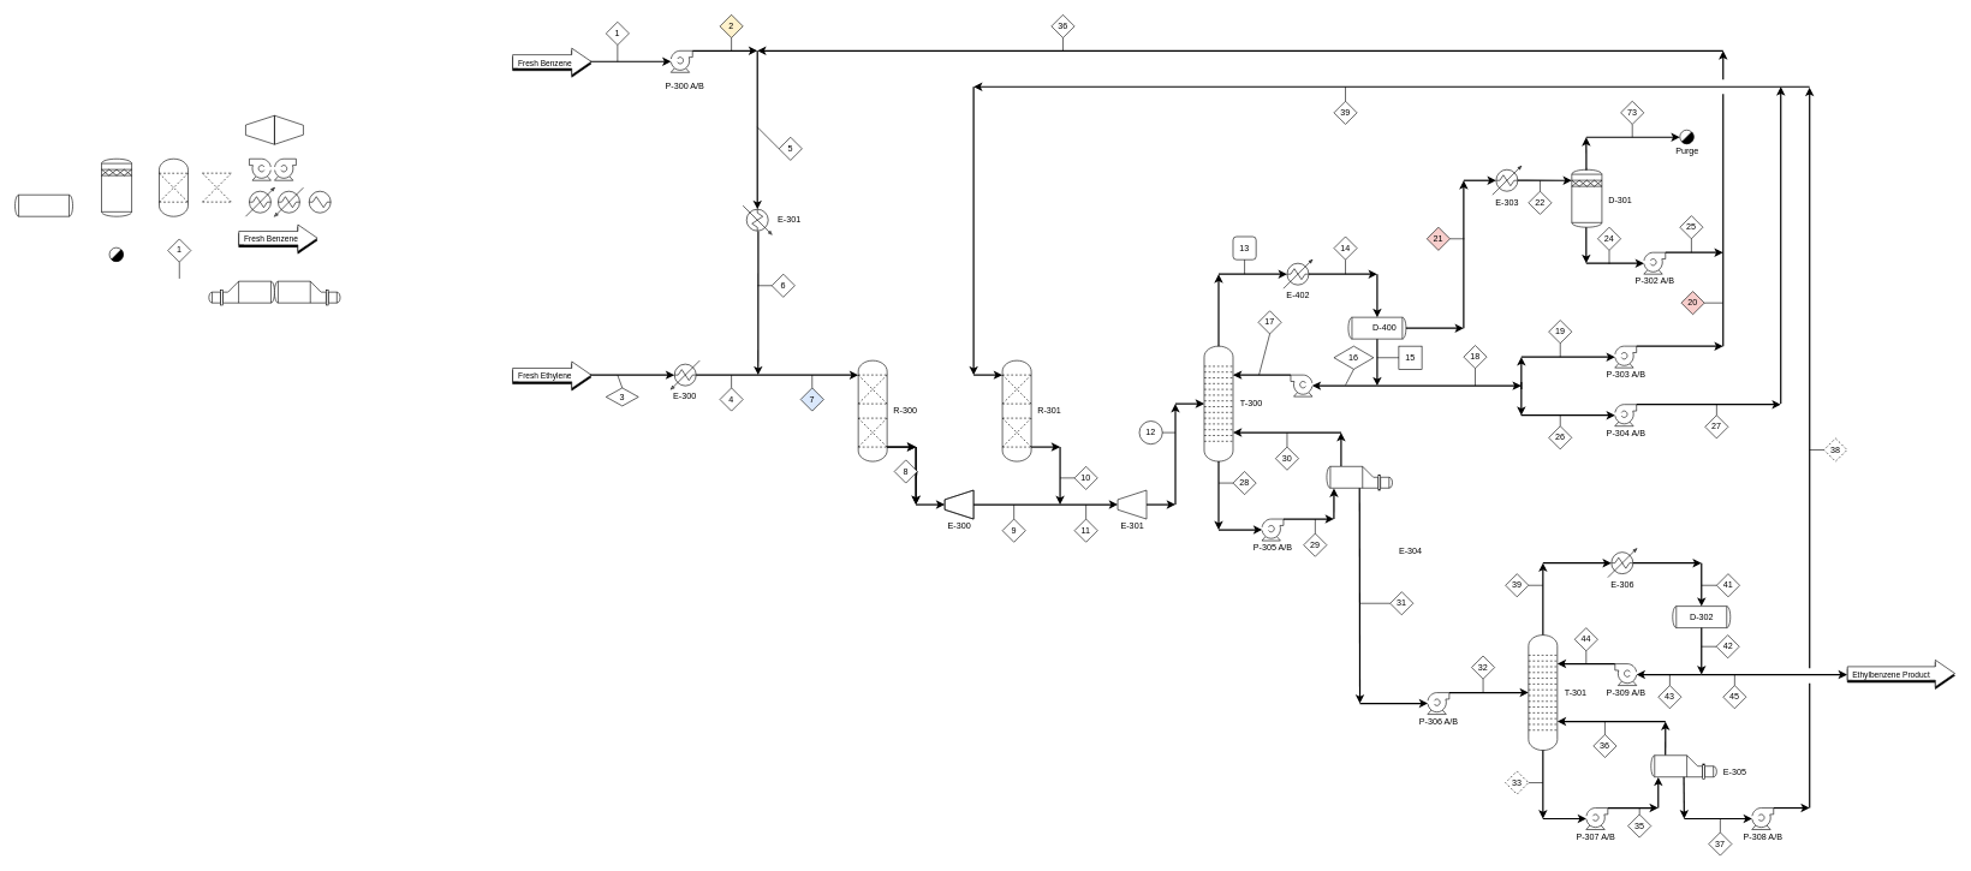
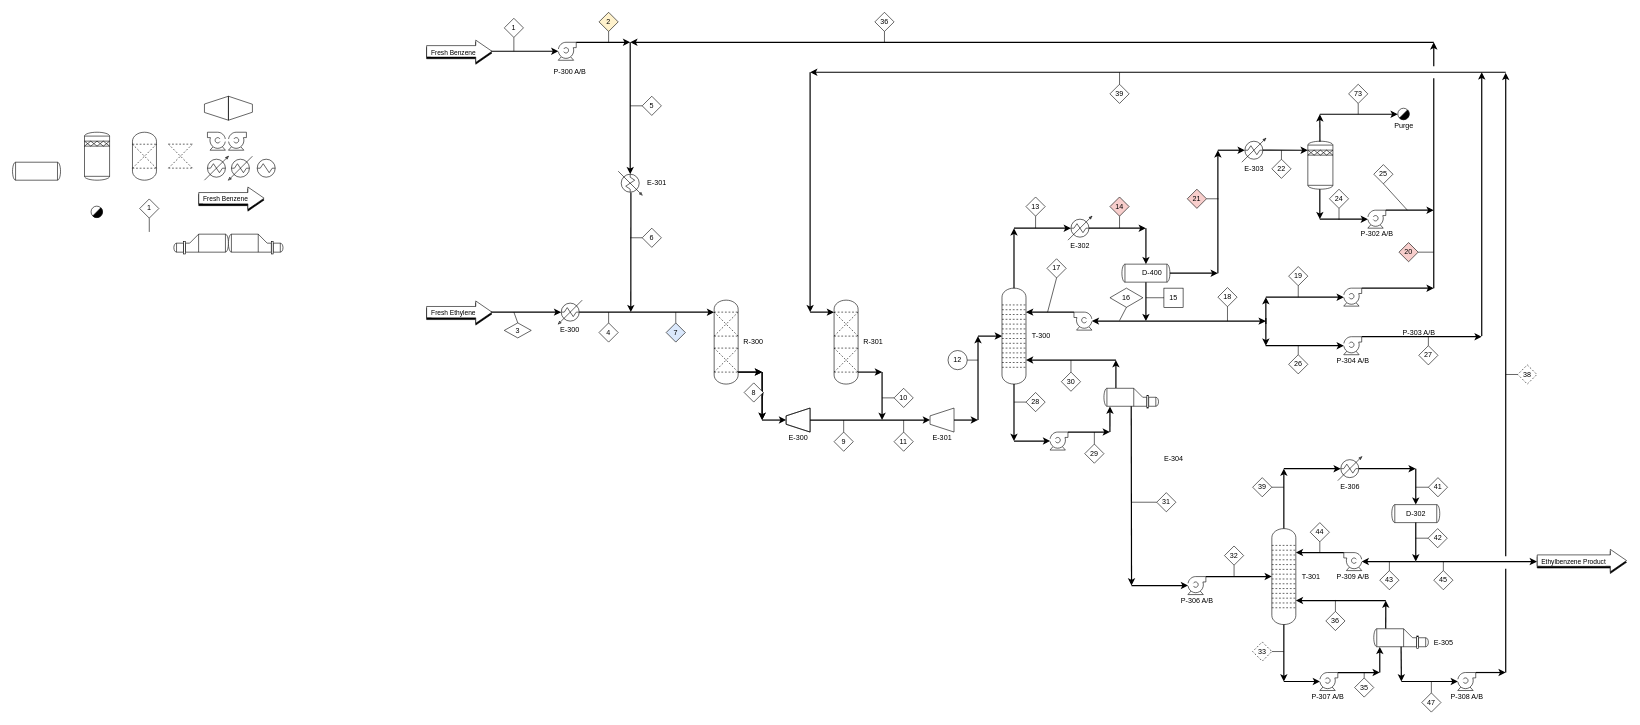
- <mxCell id="65" value="5" style="rhombus;whiteSpace=wrap;html=1;" vertex="1" parent="1"><mxGeometry x="1080" y="190" width="32" height="32" as="geometry" /></mxCell>
+ <mxCell id="65" value="5" style="rhombus;whiteSpace=wrap;html=1;" vertex="1" parent="1"><mxGeometry x="1070" width="32" height="32" as="geometry" y="160" /></mxCell>
- <mxCell id="152" value="D-301" style="text;html=1;align=center;verticalAlign=middle;resizable=0;points=[];autosize=1;" vertex="1" parent="1"><mxGeometry x="2221.82" y="268" width="50" height="20" as="geometry" /></mxCell>
- <mxCell id="204" value="25" style="rhombus;whiteSpace=wrap;html=1;" vertex="1" parent="1"><mxGeometry x="2330" y="299" width="32" height="32" as="geometry" /></mxCell>
+ <mxCell id="204" value="25" style="rhombus;whiteSpace=wrap;html=1;" vertex="1" parent="1"><mxGeometry x="2290" y="274" width="32" height="32" as="geometry" /></mxCell>
- <mxCell id="180" value="13" style="whiteSpace=wrap;html=1;rounded=1;" vertex="1" parent="1"><mxGeometry x="1710" y="328" width="32" height="32" as="geometry" /></mxCell>
+ <mxCell id="180" value="13" style="rhombus;whiteSpace=wrap;html=1;" vertex="1" parent="1"><mxGeometry x="1710" y="328" width="32" height="32" as="geometry" /></mxCell>
- <mxCell id="182" value="14" style="rhombus;whiteSpace=wrap;html=1;" vertex="1" parent="1"><mxGeometry x="1850" y="328" width="32" height="32" as="geometry" /></mxCell>
+ <mxCell id="182" value="14" style="rhombus;whiteSpace=wrap;html=1;fillColor=#f8cecc;" vertex="1" parent="1"><mxGeometry x="1850" y="328" width="32" height="32" as="geometry" /></mxCell>
- <mxCell id="244" value="E-402" style="text;html=1;align=center;verticalAlign=middle;resizable=0;points=[];autosize=1;" vertex="1" parent="1"><mxGeometry x="1775" y="400" width="50" height="20" as="geometry" /></mxCell>
+ <mxCell id="244" value="E-302" style="text;html=1;align=center;verticalAlign=middle;resizable=0;points=[];autosize=1;" vertex="1" parent="1"><mxGeometry x="1775" y="400" width="50" height="20" as="geometry" /></mxCell>
- <mxCell id="248" value="P-303 A/B" style="text;html=1;align=center;verticalAlign=middle;resizable=0;points=[];autosize=1;" vertex="1" parent="1"><mxGeometry x="2220" y="510" width="70" height="20" as="geometry" /></mxCell>
+ <mxCell id="248" value="P-303 A/B" style="text;html=1;align=center;verticalAlign=middle;resizable=0;points=[];autosize=1;" vertex="1" parent="1"><mxGeometry x="2330" y="545" width="70" height="20" as="geometry" /></mxCell>
- <mxCell id="250" value="P-305 A/B" style="text;html=1;align=center;verticalAlign=middle;resizable=0;points=[];autosize=1;" vertex="1" parent="1"><mxGeometry x="1730" y="750" width="70" height="20" as="geometry" /></mxCell>
- <mxCell id="228" value="37" style="rhombus;whiteSpace=wrap;html=1;" vertex="1" parent="1"><mxGeometry x="2370" y="1155" width="32" height="32" as="geometry" /></mxCell>
+ <mxCell id="228" value="47" style="rhombus;whiteSpace=wrap;html=1;" vertex="1" parent="1"><mxGeometry x="2370" y="1155" width="32" height="32" as="geometry" /></mxCell>
